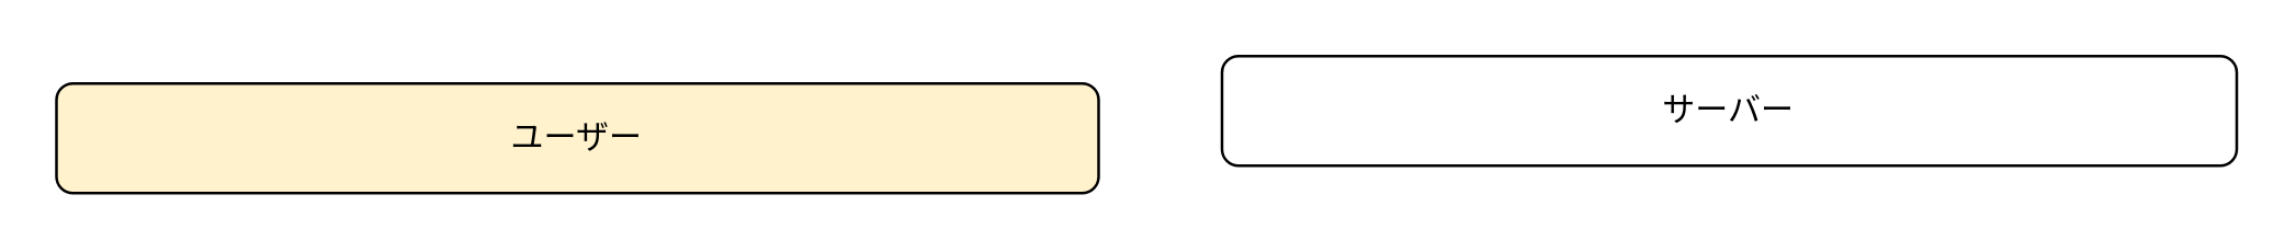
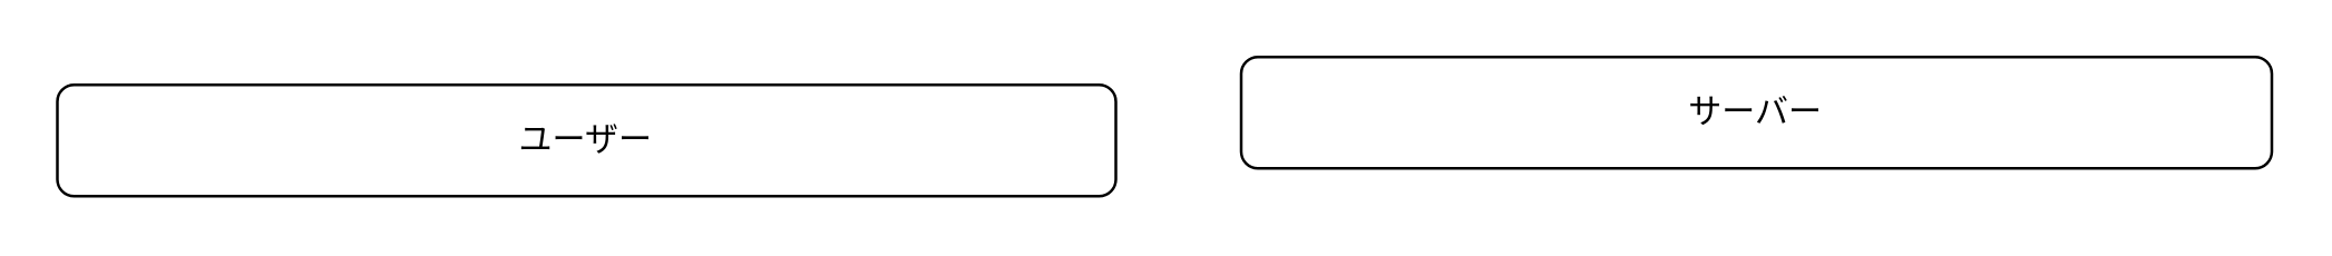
- <mxCell id="2" value="ユーザー" style="rounded=1;whiteSpace=wrap;html=1;fillColor=#fff2cc;" vertex="1" parent="1"><mxGeometry x="20" y="30" width="380" height="40" as="geometry" /></mxCell>
+ <mxCell id="2" value="ユーザー" style="rounded=1;whiteSpace=wrap;html=1;" vertex="1" parent="1"><mxGeometry x="20" y="30" width="380" height="40" as="geometry" /></mxCell>
